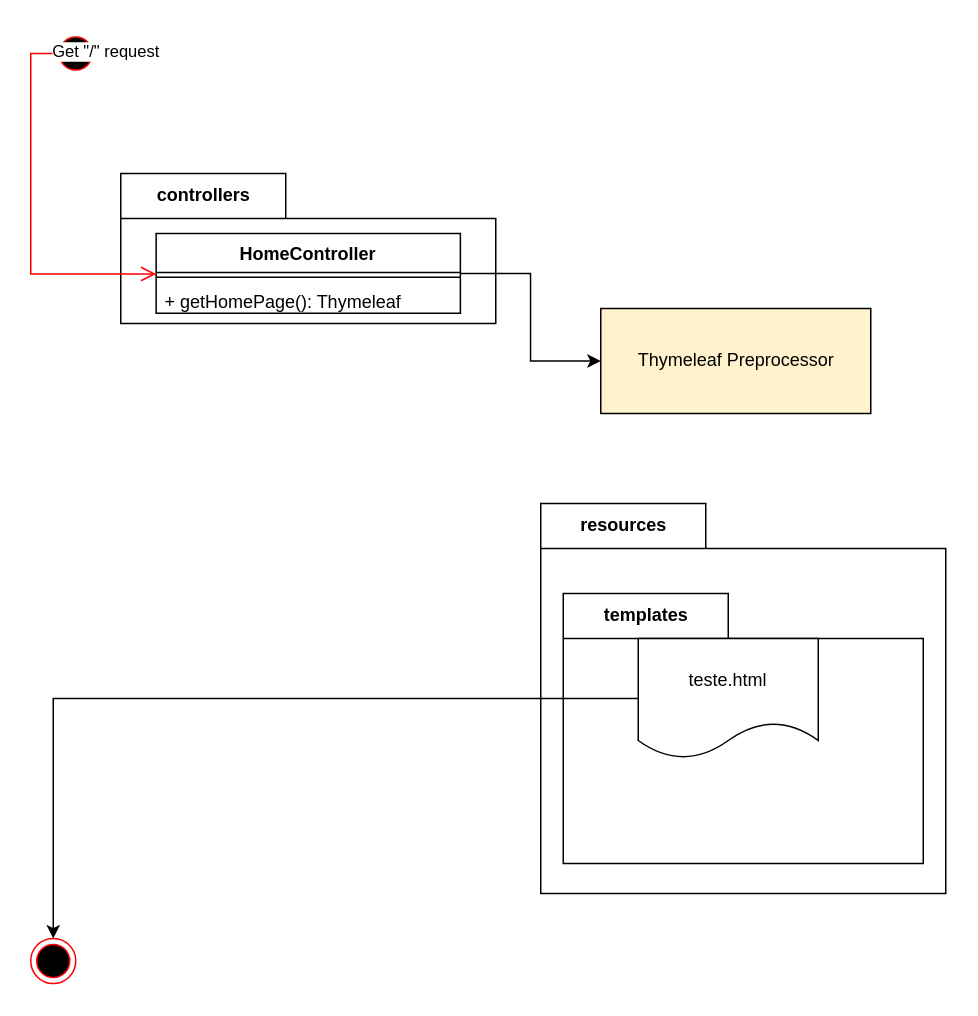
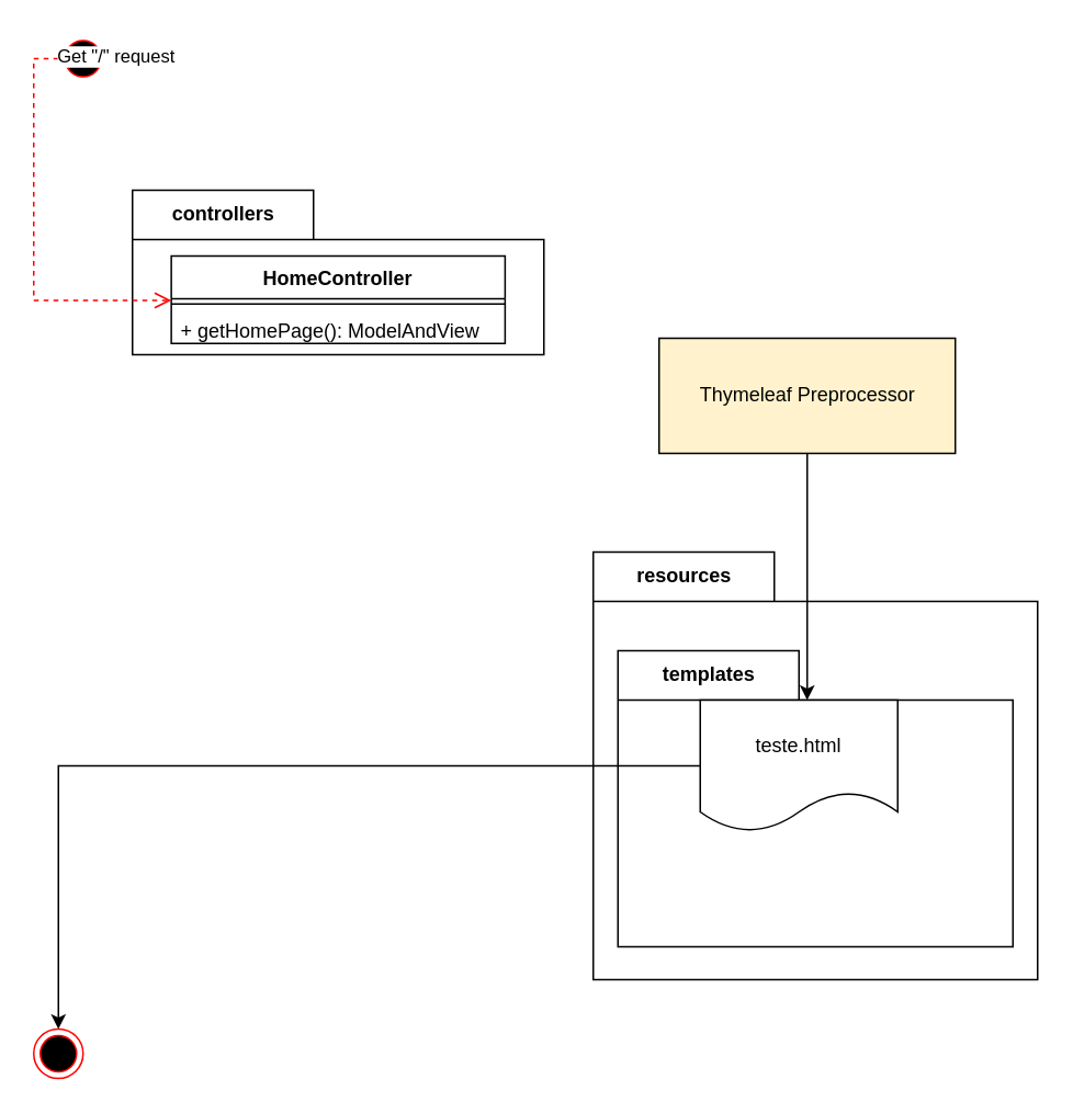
- <mxCell id="15" value="Get &quot;/&quot; request" style="edgeStyle=orthogonalEdgeStyle;html=1;verticalAlign=bottom;endArrow=open;endSize=8;strokeColor=#ff0000;rounded=0;" edge="1" source="14" parent="1" target="6"><mxGeometry x="-0.812" y="50" relative="1" as="geometry"><mxPoint x="25" y="105" as="targetPoint" /><Array as="points"><mxPoint x="20" y="182" /></Array><mxPoint as="offset" /></mxGeometry></mxCell>
+ <mxCell id="15" value="Get &quot;/&quot; request" style="edgeStyle=orthogonalEdgeStyle;html=1;verticalAlign=bottom;endArrow=open;endSize=8;strokeColor=#ff0000;rounded=0;dashed=1;" edge="1" source="14" parent="1" target="6"><mxGeometry x="-0.812" y="50" relative="1" as="geometry"><mxPoint x="25" y="105" as="targetPoint" /><Array as="points"><mxPoint x="20" y="182" /></Array><mxPoint as="offset" /></mxGeometry></mxCell>
- <mxCell id="8" value="+ getHomePage(): Thymeleaf" style="text;strokeColor=none;fillColor=none;align=left;verticalAlign=top;spacingLeft=4;spacingRight=4;overflow=hidden;rotatable=0;points=[[0,0.5],[1,0.5]];portConstraint=eastwest;" vertex="1" parent="6"><mxGeometry y="32.4" width="202.83" height="20.8" as="geometry" /></mxCell>
+ <mxCell id="8" value="+ getHomePage(): ModelAndView" style="text;strokeColor=none;fillColor=none;align=left;verticalAlign=top;spacingLeft=4;spacingRight=4;overflow=hidden;rotatable=0;points=[[0,0.5],[1,0.5]];portConstraint=eastwest;" vertex="1" parent="6"><mxGeometry y="32.4" width="202.83" height="20.8" as="geometry" /></mxCell>
- <mxCell id="16" style="edgeStyle=orthogonalEdgeStyle;rounded=0;orthogonalLoop=1;jettySize=auto;html=1;" edge="1" parent="1" source="6" target="13"><mxGeometry relative="1" as="geometry" /></mxCell>
+ <mxCell id="12" style="edgeStyle=orthogonalEdgeStyle;rounded=0;orthogonalLoop=1;jettySize=auto;html=1;" edge="1" parent="1" source="13" target="11"><mxGeometry relative="1" as="geometry"><Array as="points"><mxPoint x="490" y="415" /><mxPoint x="490" y="415" /></Array></mxGeometry></mxCell>
